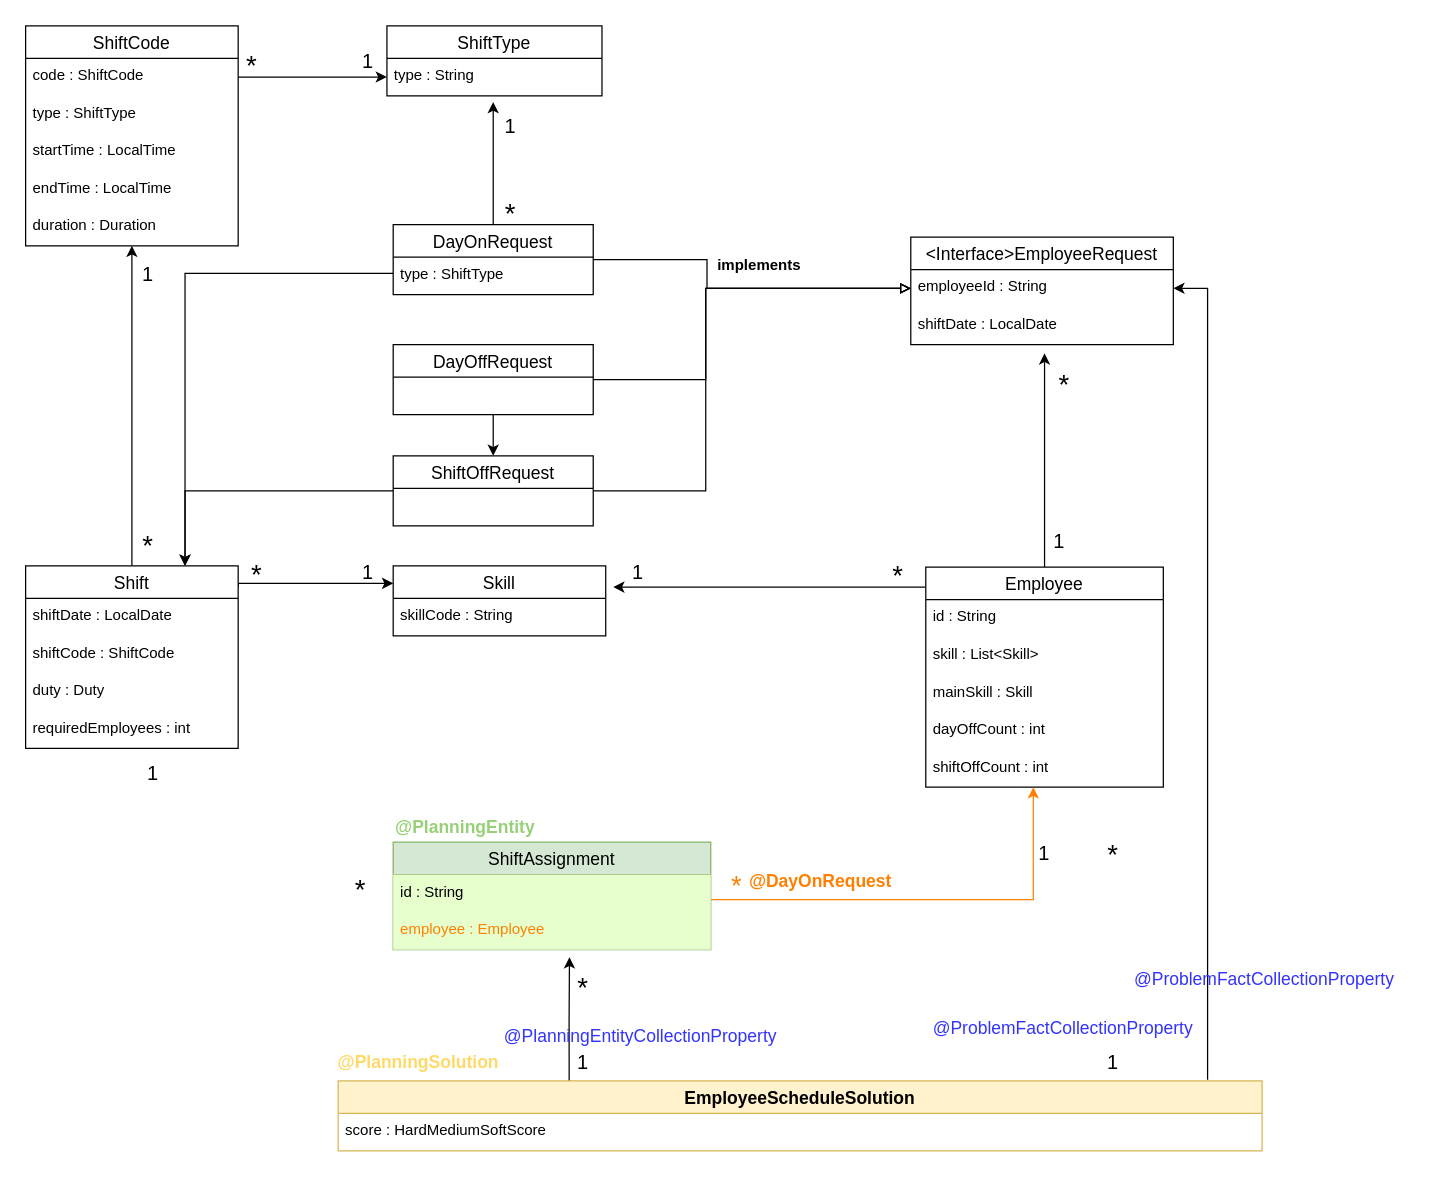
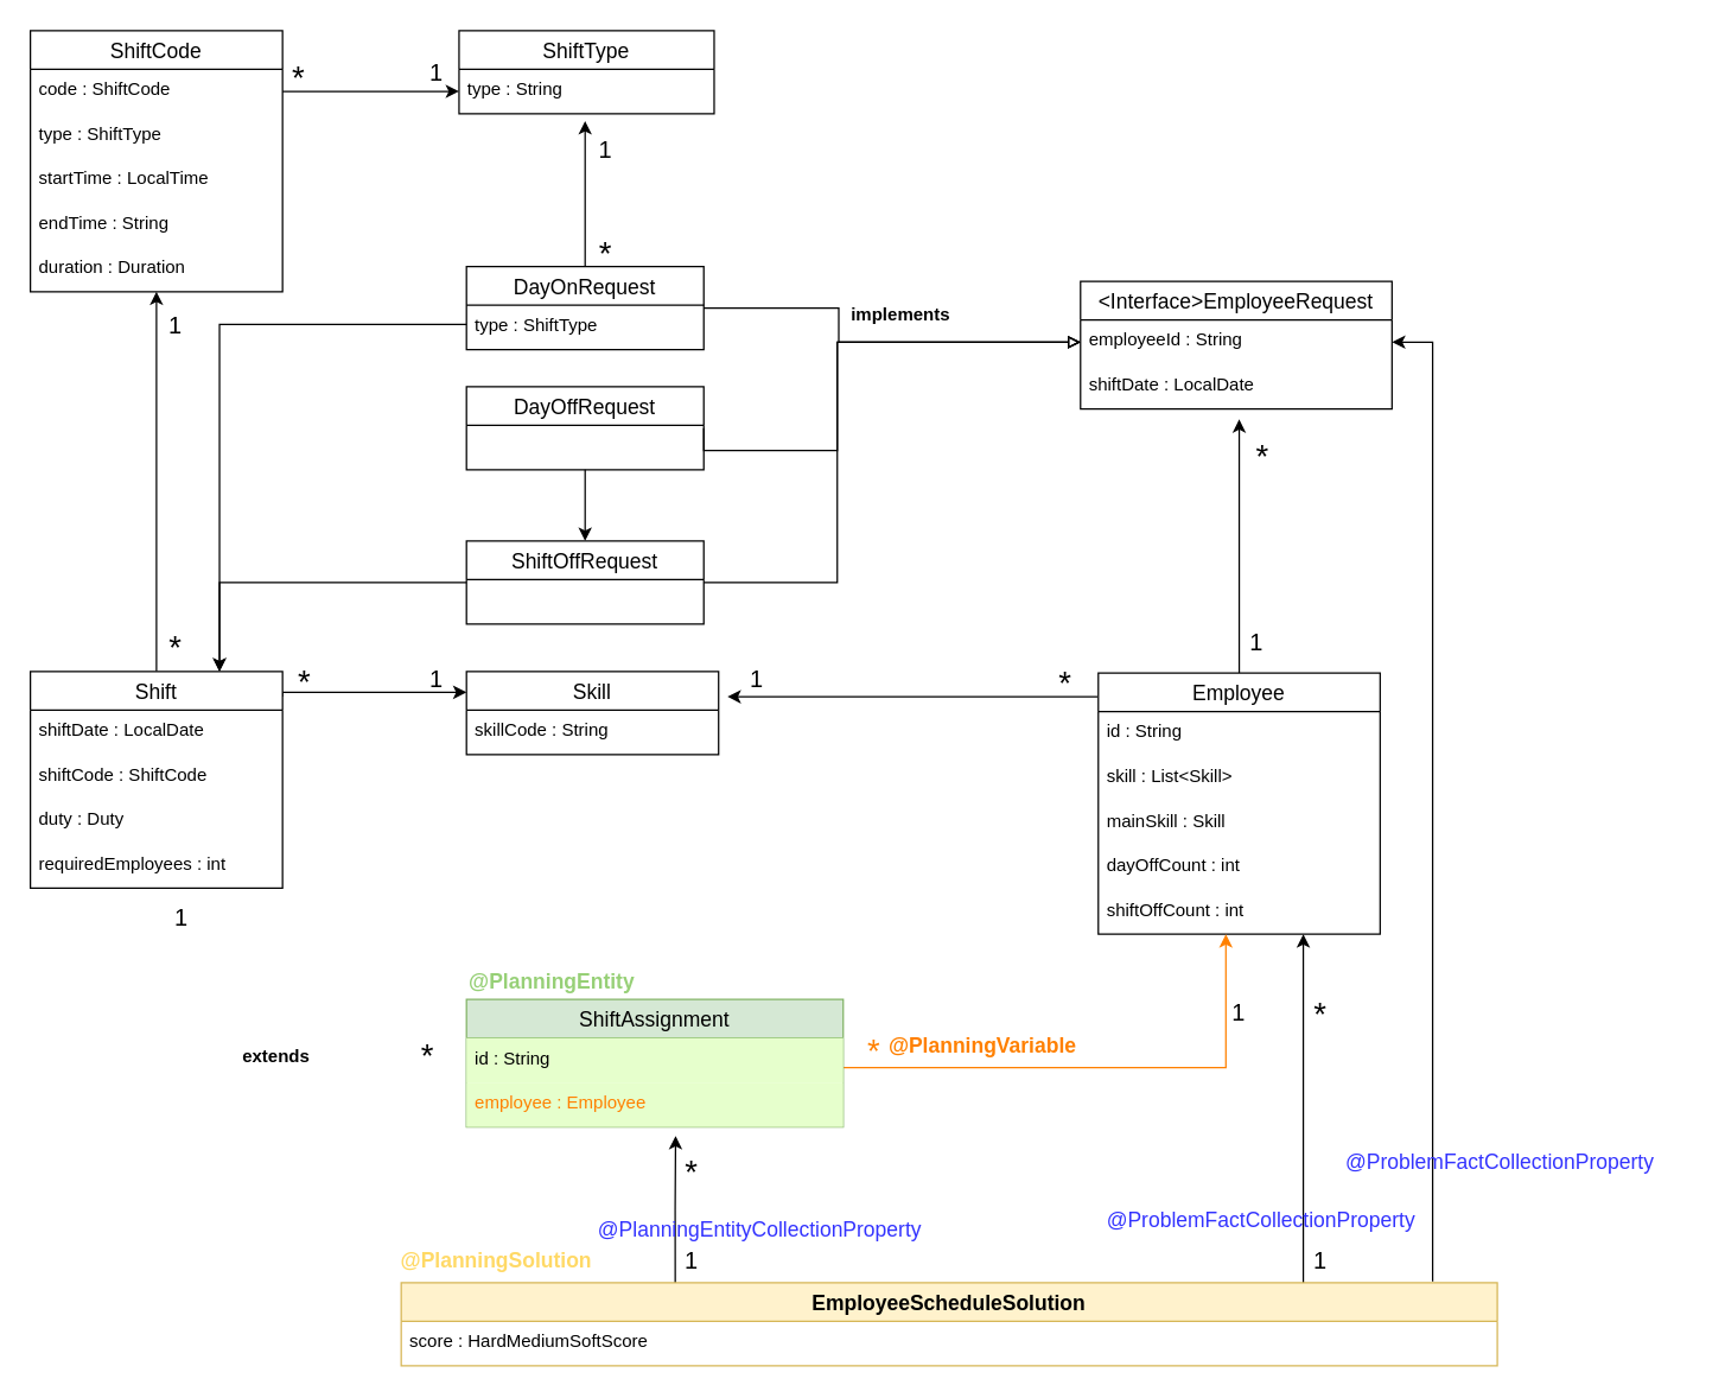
- <mxCell id="38" value="endTime : LocalTime" style="text;strokeColor=none;fillColor=none;spacingLeft=4;spacingRight=4;overflow=hidden;rotatable=0;points=[[0,0.5],[1,0.5]];portConstraint=eastwest;fontSize=12;" parent="34" vertex="1"><mxGeometry y="116" width="170" height="30" as="geometry" /></mxCell>
+ <mxCell id="38" value="endTime : String" style="text;strokeColor=none;fillColor=none;spacingLeft=4;spacingRight=4;overflow=hidden;rotatable=0;points=[[0,0.5],[1,0.5]];portConstraint=eastwest;fontSize=12;" parent="34" vertex="1"><mxGeometry y="116" width="170" height="30" as="geometry" /></mxCell>
- <mxCell id="19" value="DayOffRequest" style="swimlane;fontStyle=0;childLayout=stackLayout;horizontal=1;startSize=26;horizontalStack=0;resizeParent=1;resizeParentMax=0;resizeLast=0;collapsible=1;marginBottom=0;align=center;fontSize=14;" parent="1" vertex="1"><mxGeometry x="314" y="275" width="160" height="56" as="geometry" /></mxCell>
+ <mxCell id="19" value="DayOffRequest" style="swimlane;fontStyle=0;childLayout=stackLayout;horizontal=1;startSize=26;horizontalStack=0;resizeParent=1;resizeParentMax=0;resizeLast=0;collapsible=1;marginBottom=0;align=center;fontSize=14;" parent="1" vertex="1"><mxGeometry x="314" y="260" width="160" height="56" as="geometry" /></mxCell>
- <mxCell id="60" value="@DayOnRequest" style="text;html=1;strokeColor=none;fillColor=none;align=left;verticalAlign=middle;whiteSpace=wrap;rounded=0;fontSize=14;fontColor=#FF8000;fontStyle=1" parent="1" vertex="1"><mxGeometry x="597" y="689" width="227" height="30" as="geometry" /></mxCell>
+ <mxCell id="60" value="@PlanningVariable" style="text;html=1;strokeColor=none;fillColor=none;align=left;verticalAlign=middle;whiteSpace=wrap;rounded=0;fontSize=14;fontColor=#FF8000;fontStyle=1" parent="1" vertex="1"><mxGeometry x="597" y="689" width="227" height="30" as="geometry" /></mxCell>
+ <mxCell id="78" value="extends" style="text;html=1;strokeColor=none;fillColor=none;align=center;verticalAlign=middle;whiteSpace=wrap;rounded=0;fontStyle=1" parent="1" vertex="1"><mxGeometry x="156" y="697" width="60" height="30" as="geometry" /></mxCell>
+ <mxCell id="41" style="edgeStyle=orthogonalEdgeStyle;rounded=0;orthogonalLoop=1;jettySize=auto;html=1;strokeColor=#000000;fontSize=14;fontColor=#FFD966;endArrow=classic;endFill=1;exitX=0.823;exitY=0;exitDx=0;exitDy=0;exitPerimeter=0;" parent="1" source="42" target="9" edge="1"><mxGeometry relative="1" as="geometry"><mxPoint x="878.51" y="659.99" as="targetPoint" /><Array as="points"><mxPoint x="886" y="614" /><mxPoint x="886" y="614" /></Array></mxGeometry></mxCell>
